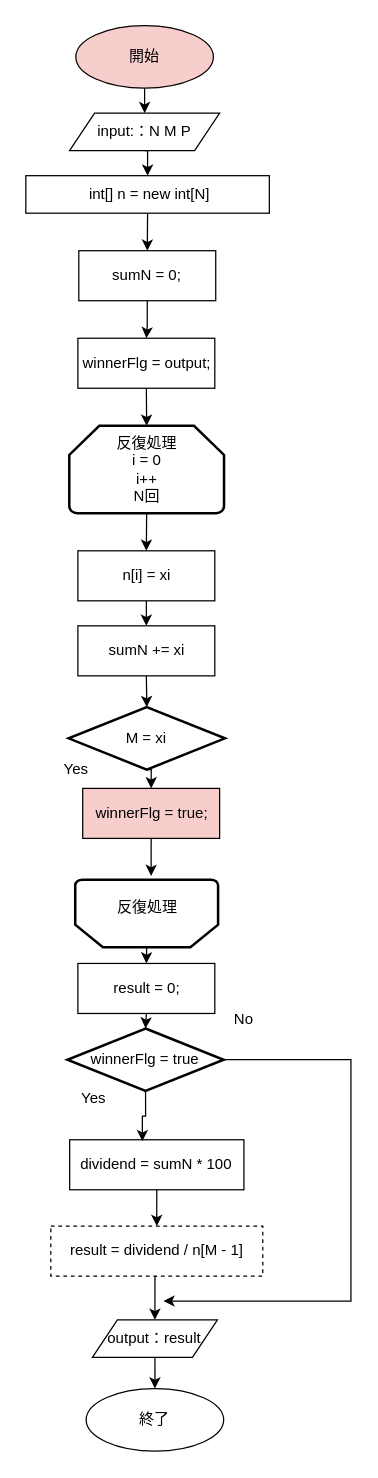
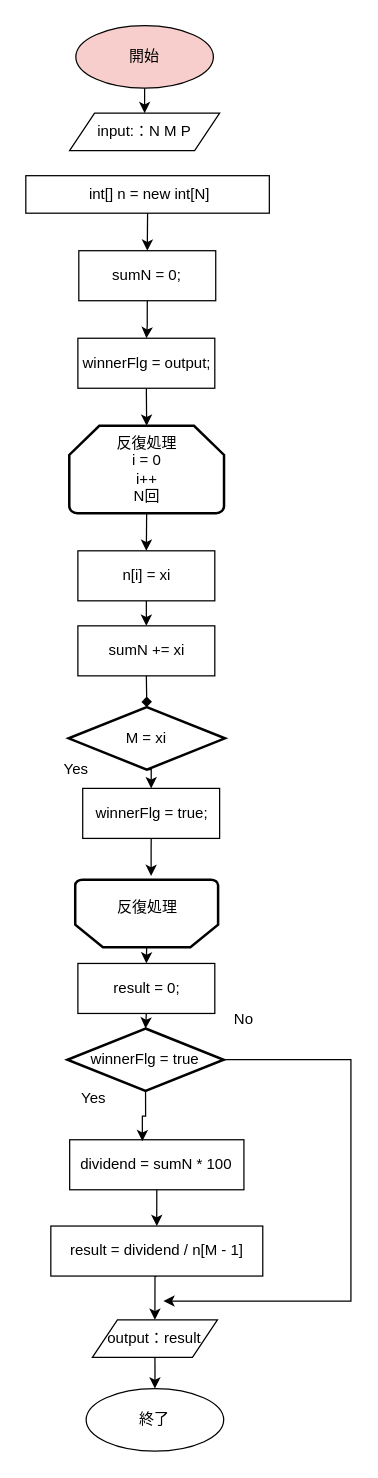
- <mxCell id="5" style="edgeStyle=orthogonalEdgeStyle;rounded=0;orthogonalLoop=1;jettySize=auto;html=1;exitX=0.5;exitY=1;exitDx=0;exitDy=0;entryX=0.5;entryY=0;entryDx=0;entryDy=0;" edge="1" parent="1" source="6" target="17"><mxGeometry relative="1" as="geometry" /></mxCell>
- <mxCell id="20" style="edgeStyle=orthogonalEdgeStyle;rounded=0;orthogonalLoop=1;jettySize=auto;html=1;exitX=0.5;exitY=1;exitDx=0;exitDy=0;entryX=0.5;entryY=0;entryDx=0;entryDy=0;entryPerimeter=0;" edge="1" parent="1" source="21" target="9"><mxGeometry relative="1" as="geometry" /></mxCell>
+ <mxCell id="20" style="edgeStyle=orthogonalEdgeStyle;rounded=0;orthogonalLoop=1;jettySize=auto;html=1;exitX=0.5;exitY=1;exitDx=0;exitDy=0;entryX=0.5;entryY=0;entryDx=0;entryDy=0;entryPerimeter=0;endArrow=diamond;" edge="1" parent="1" source="21" target="9"><mxGeometry relative="1" as="geometry" /></mxCell>
- <mxCell id="11" value="winnerFlg = true;" style="rounded=0;whiteSpace=wrap;html=1;fillColor=#f8cecc;" parent="1" vertex="1"><mxGeometry x="65.5" y="630" width="109.5" height="40" as="geometry" /></mxCell>
+ <mxCell id="11" value="winnerFlg = true;" style="rounded=0;whiteSpace=wrap;html=1;" parent="1" vertex="1"><mxGeometry x="65.5" y="630" width="109.5" height="40" as="geometry" /></mxCell>
- <mxCell id="25" value="result = dividend / n[M - 1]" style="rounded=0;whiteSpace=wrap;html=1;dashed=1;" vertex="1" parent="1"><mxGeometry x="40" y="980" width="169.5" height="40" as="geometry" /></mxCell>
+ <mxCell id="25" value="result = dividend / n[M - 1]" style="rounded=0;whiteSpace=wrap;html=1;" vertex="1" parent="1"><mxGeometry x="40" y="980" width="169.5" height="40" as="geometry" /></mxCell>
